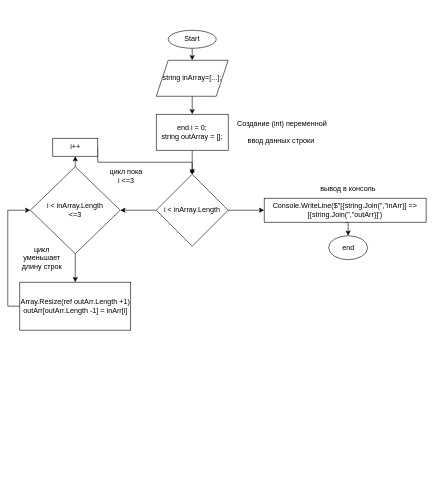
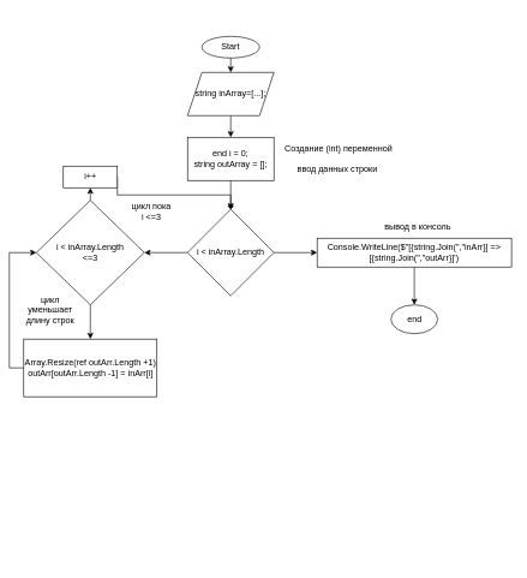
- <mxCell id="21" value="end" style="ellipse;whiteSpace=wrap;html=1;" vertex="1" parent="1"><mxGeometry x="547.5" y="392.5" width="65" height="40" as="geometry" /></mxCell>
+ <mxCell id="21" value="end" style="ellipse;whiteSpace=wrap;html=1;" vertex="1" parent="1"><mxGeometry x="542.5" y="422.5" width="65" height="40" as="geometry" /></mxCell>
